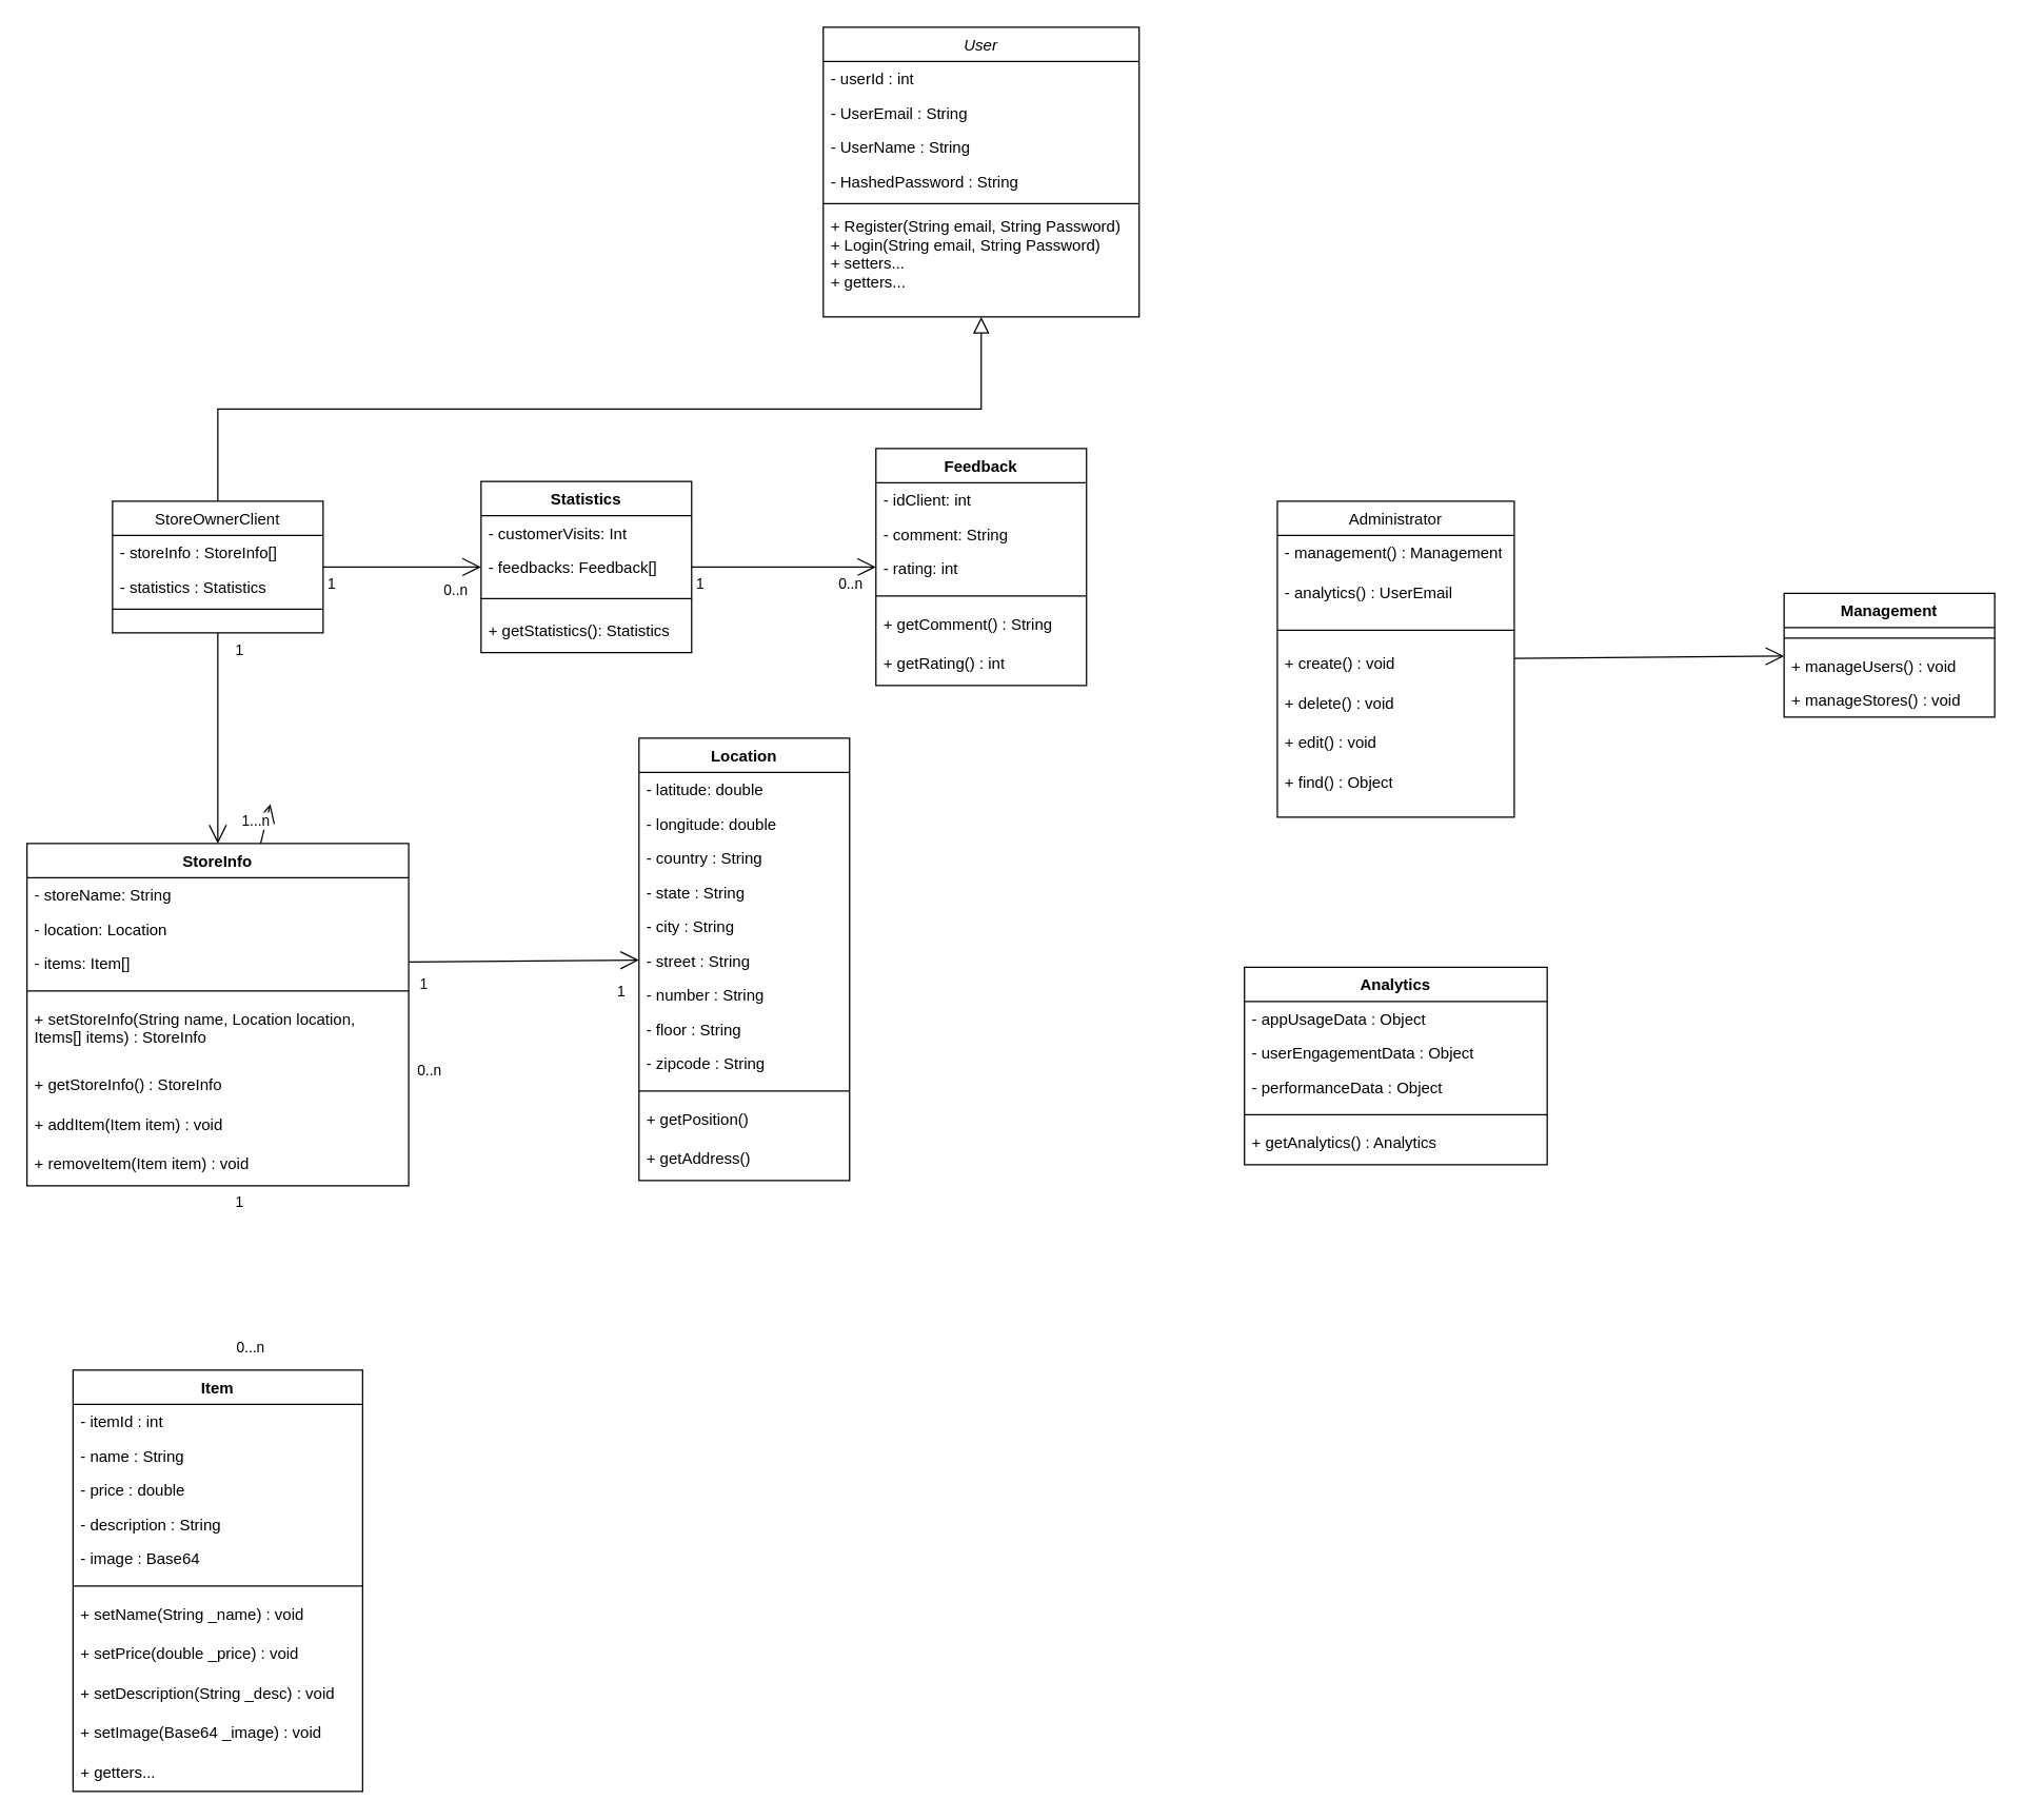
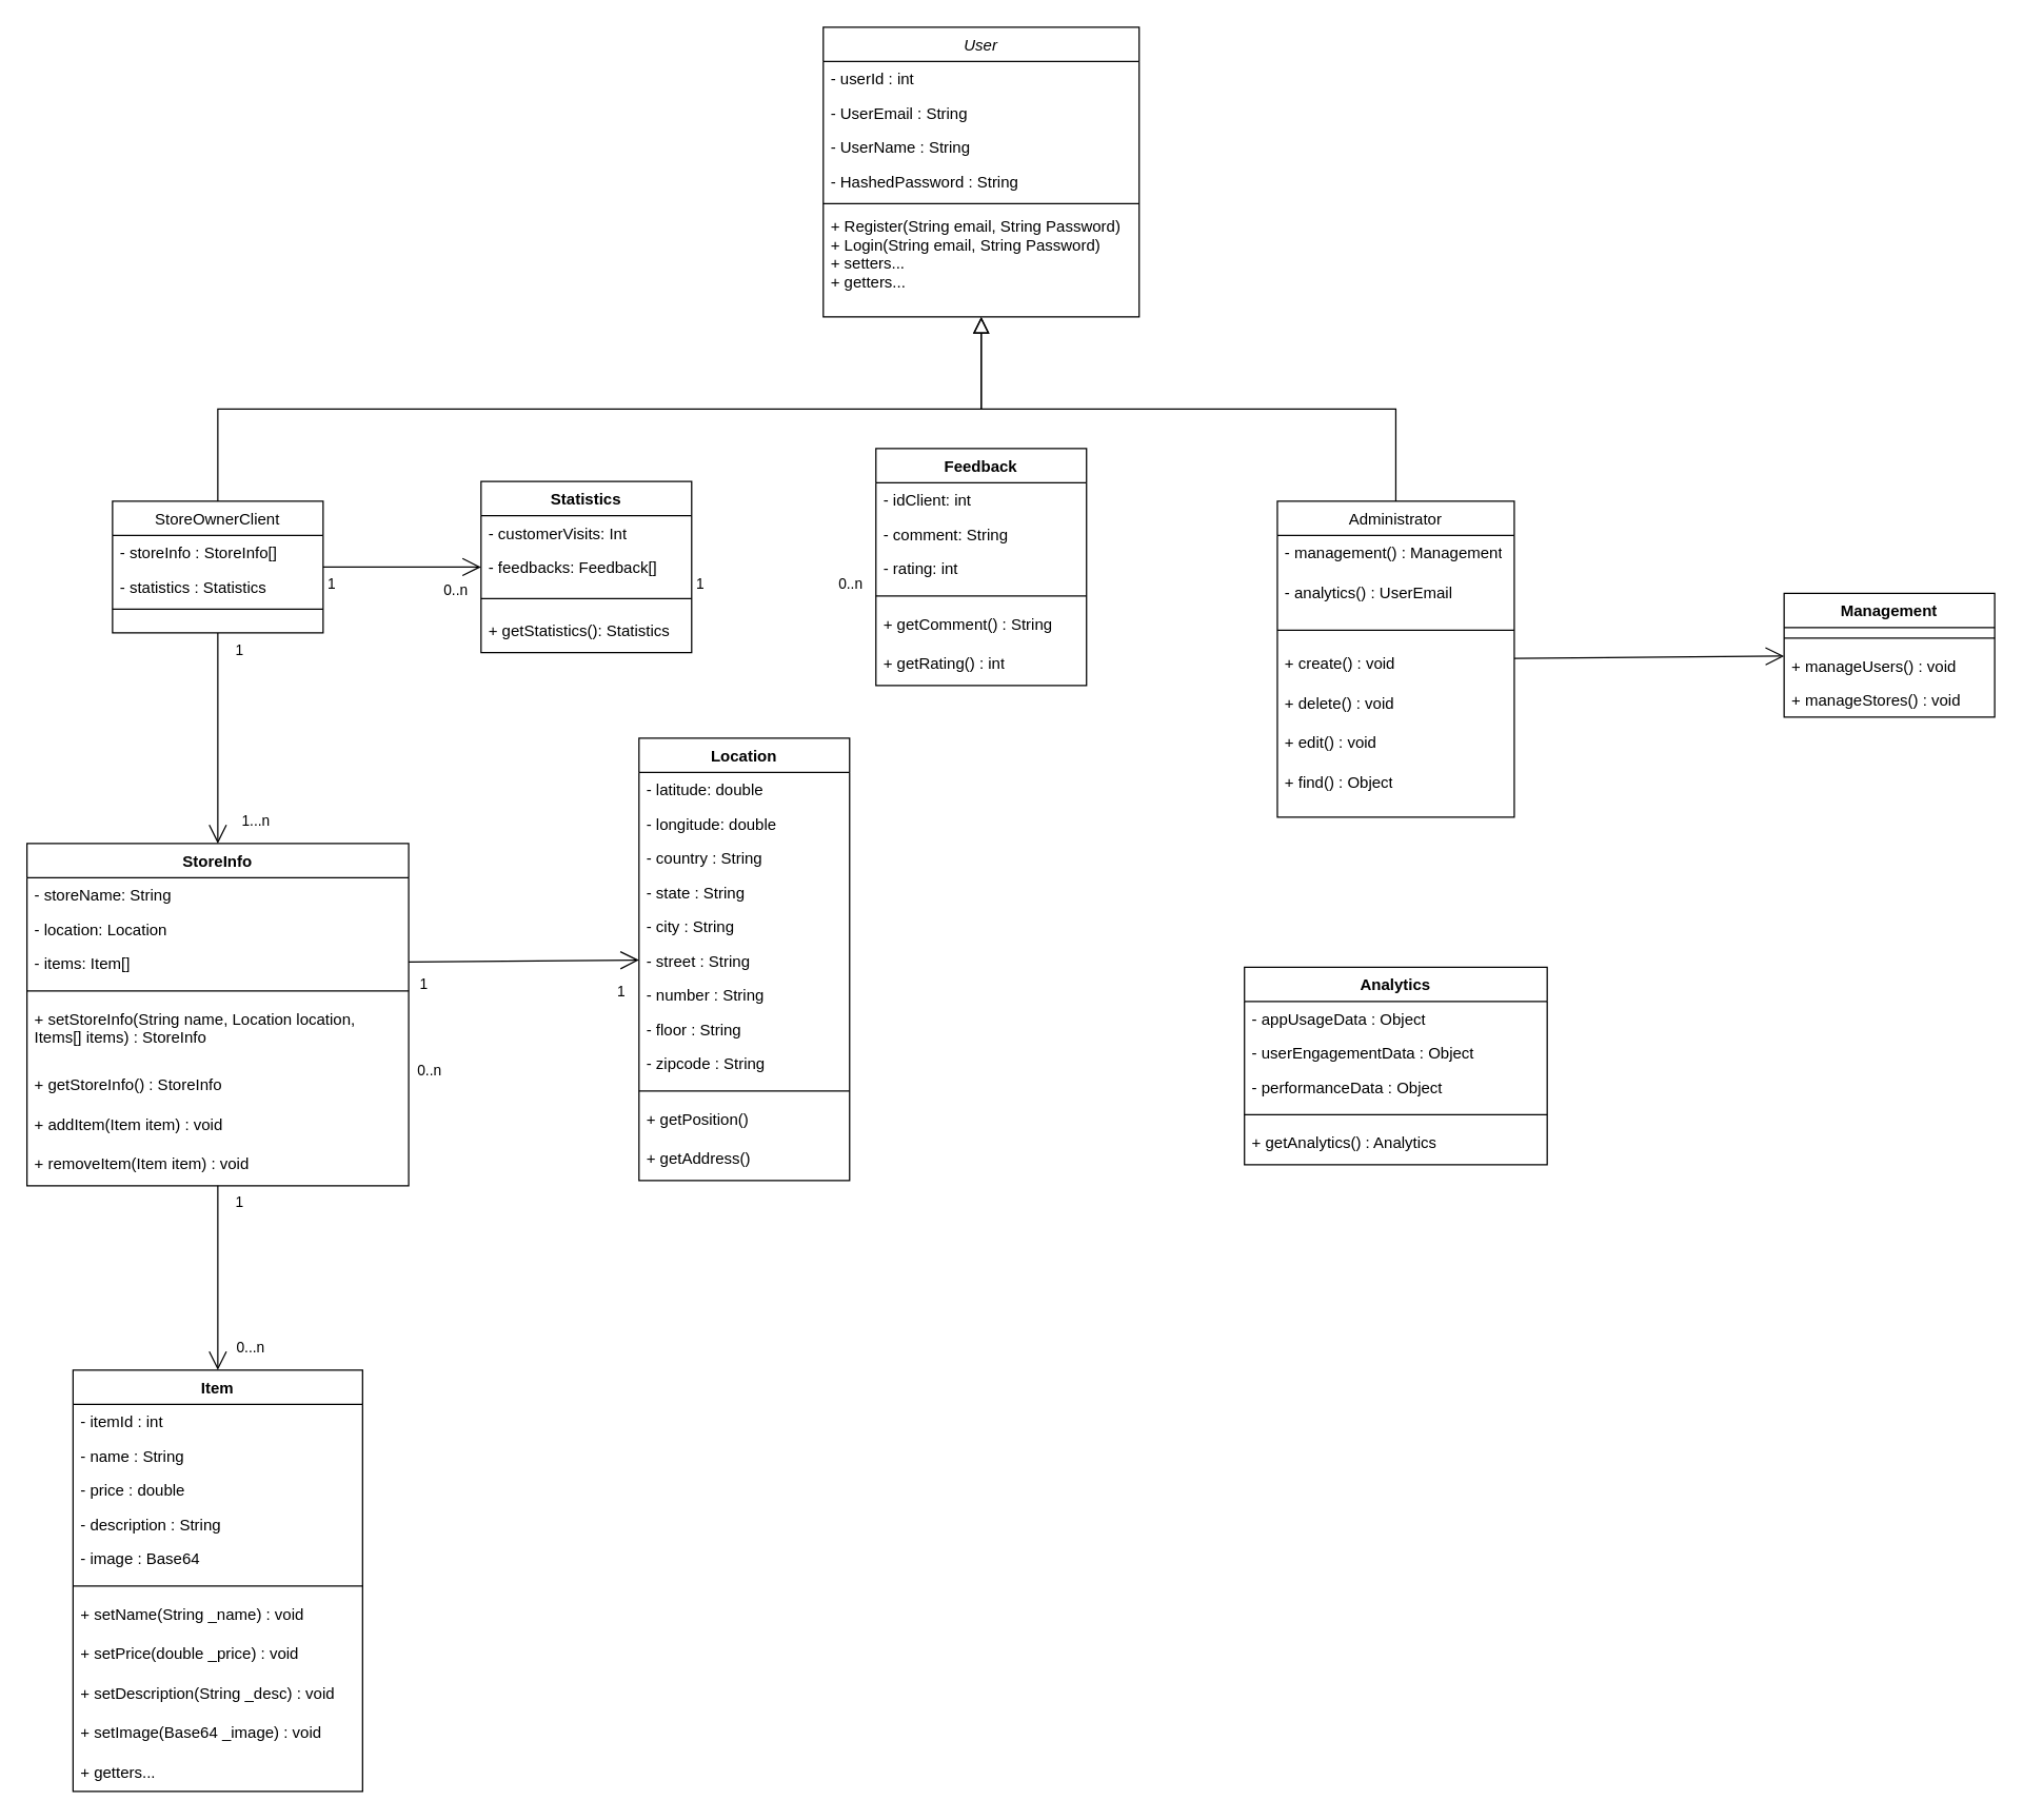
+ <mxCell id="22" value="" style="endArrow=block;endSize=10;endFill=0;shadow=0;strokeWidth=1;rounded=0;curved=0;edgeStyle=elbowEdgeStyle;elbow=vertical;" parent="1" source="14" target="2" edge="1"><mxGeometry width="160" relative="1" as="geometry"><mxPoint x="175" y="383" as="sourcePoint" /><mxPoint x="275" y="281" as="targetPoint" /></mxGeometry></mxCell>
- <mxCell id="79" value="" style="endArrow=open;endFill=1;endSize=12;html=1;rounded=0;" parent="1" source="23" target="28" edge="1"><mxGeometry width="160" relative="1" as="geometry"><mxPoint x="695" y="550" as="sourcePoint" /><mxPoint x="665" y="560" as="targetPoint" /></mxGeometry></mxCell>
- <mxCell id="70" value="" style="endArrow=open;endFill=1;endSize=12;html=1;rounded=0;" parent="1" source="35" target="74" edge="1"><mxGeometry width="160" relative="1" as="geometry"><mxPoint x="155" y="900" as="sourcePoint" /><mxPoint x="75" y="890" as="targetPoint" /></mxGeometry></mxCell>
+ <mxCell id="70" value="" style="endArrow=open;endFill=1;endSize=12;html=1;rounded=0;" parent="1" source="35" target="57" edge="1"><mxGeometry width="160" relative="1" as="geometry"><mxPoint x="155" y="900" as="sourcePoint" /><mxPoint x="75" y="890" as="targetPoint" /></mxGeometry></mxCell>
